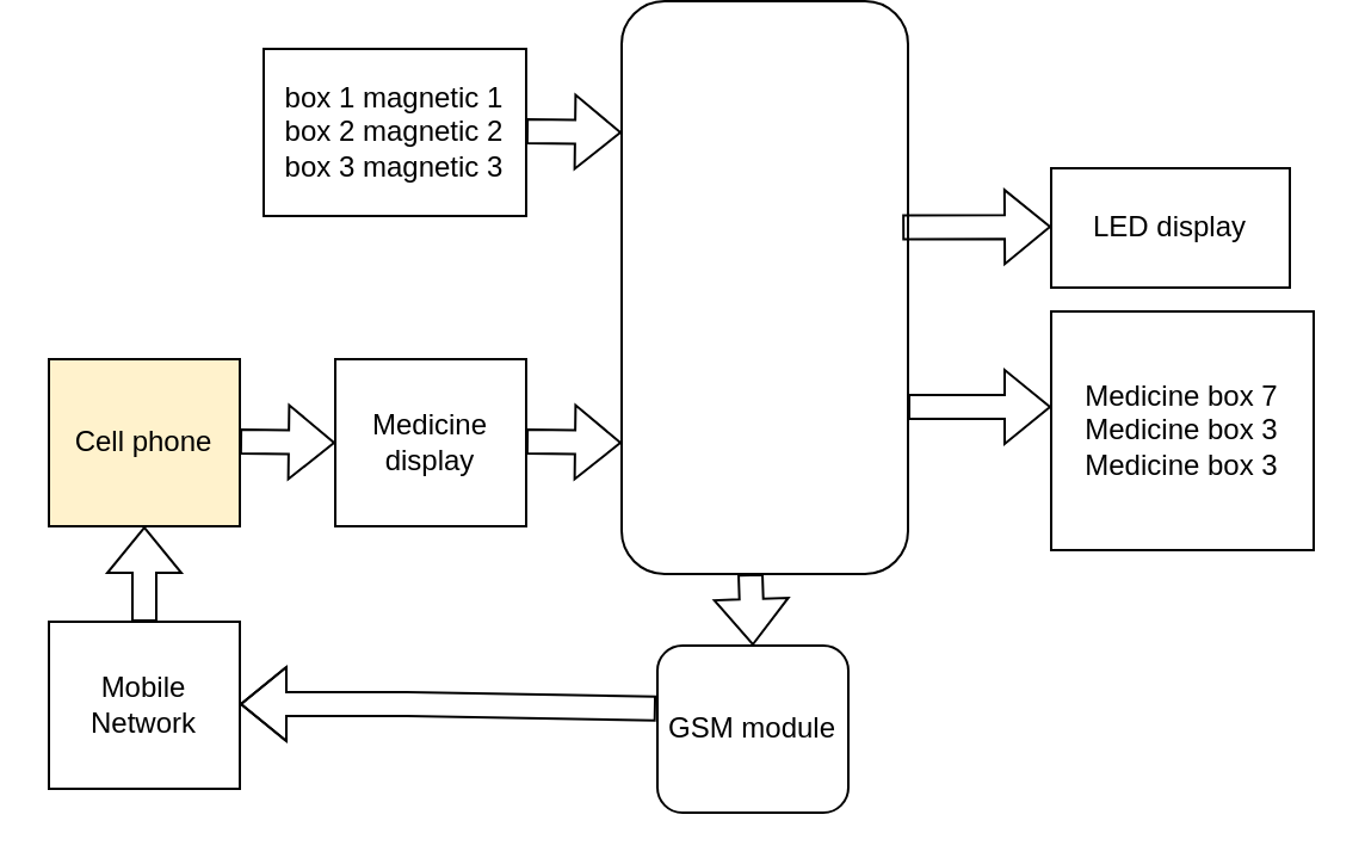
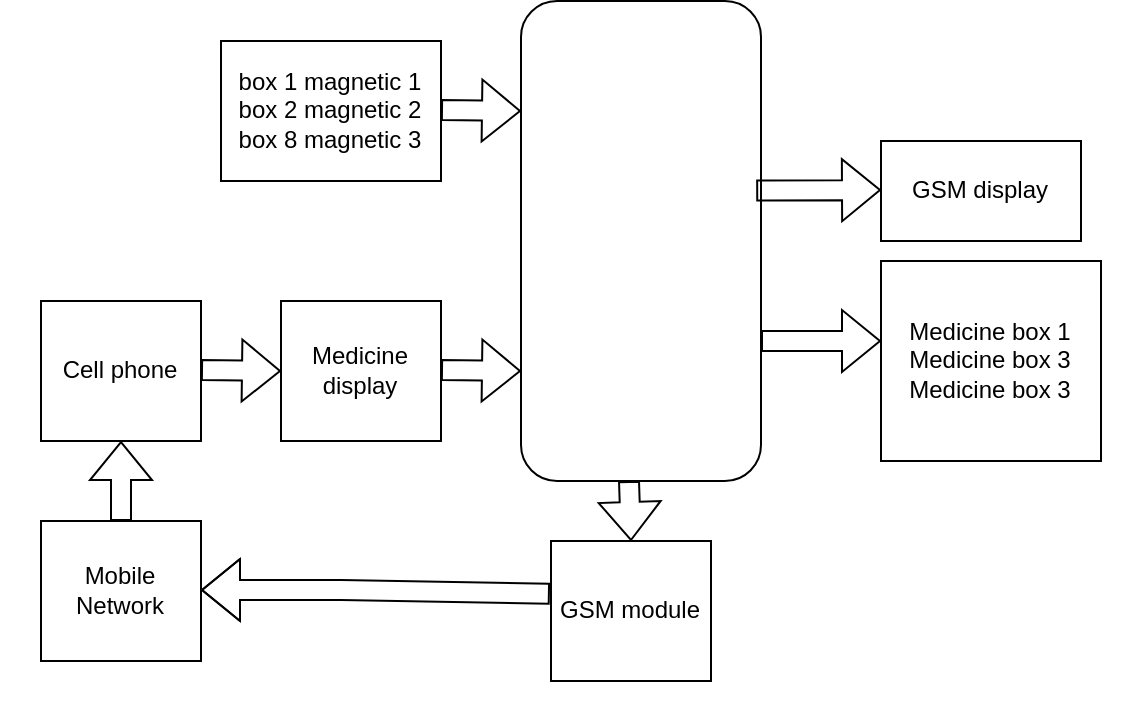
- <mxCell id="16" value="box 1 magnetic 1&lt;div&gt;box 2 magnetic 2&lt;/div&gt;&lt;div&gt;box 3 magnetic 3&lt;/div&gt;" style="rounded=0;whiteSpace=wrap;html=1;" parent="1" vertex="1"><mxGeometry x="110" y="20" width="110" height="70" as="geometry" /></mxCell>
+ <mxCell id="16" value="box 1 magnetic 1&lt;div&gt;box 2 magnetic 2&lt;/div&gt;&lt;div&gt;box 8 magnetic 3&lt;/div&gt;" style="rounded=0;whiteSpace=wrap;html=1;" parent="1" vertex="1"><mxGeometry x="110" y="20" width="110" height="70" as="geometry" /></mxCell>
- <mxCell id="14" value="LED display" style="rounded=0;whiteSpace=wrap;html=1;" parent="1" vertex="1"><mxGeometry x="440" y="70" width="100" height="50" as="geometry" /></mxCell>
+ <mxCell id="14" value="GSM display" style="rounded=0;whiteSpace=wrap;html=1;" parent="1" vertex="1"><mxGeometry x="440" y="70" width="100" height="50" as="geometry" /></mxCell>
- <mxCell id="7" value="Medicine box 7&lt;div&gt;Medicine box 3&lt;/div&gt;&lt;div&gt;Medicine box 3&lt;/div&gt;" style="rounded=0;whiteSpace=wrap;html=1;" parent="1" vertex="1"><mxGeometry x="440" y="130" width="110" height="100" as="geometry" /></mxCell>
+ <mxCell id="7" value="Medicine box 1&lt;div&gt;Medicine box 3&lt;/div&gt;&lt;div&gt;Medicine box 3&lt;/div&gt;" style="rounded=0;whiteSpace=wrap;html=1;" parent="1" vertex="1"><mxGeometry x="440" y="130" width="110" height="100" as="geometry" /></mxCell>
- <mxCell id="4" value="Cell phone" style="rounded=0;whiteSpace=wrap;html=1;fillColor=#fff2cc;" parent="1" vertex="1"><mxGeometry x="20" y="150" width="80" height="70" as="geometry" /></mxCell>
+ <mxCell id="4" value="Cell phone" style="rounded=0;whiteSpace=wrap;html=1;" parent="1" vertex="1"><mxGeometry x="20" y="150" width="80" height="70" as="geometry" /></mxCell>
- <mxCell id="6" value="GSM module" style="whiteSpace=wrap;html=1;rounded=1;" parent="1" vertex="1"><mxGeometry x="275" y="270" width="80" height="70" as="geometry" /></mxCell>
+ <mxCell id="6" value="GSM module" style="rounded=0;whiteSpace=wrap;html=1;" parent="1" vertex="1"><mxGeometry x="275" y="270" width="80" height="70" as="geometry" /></mxCell>
